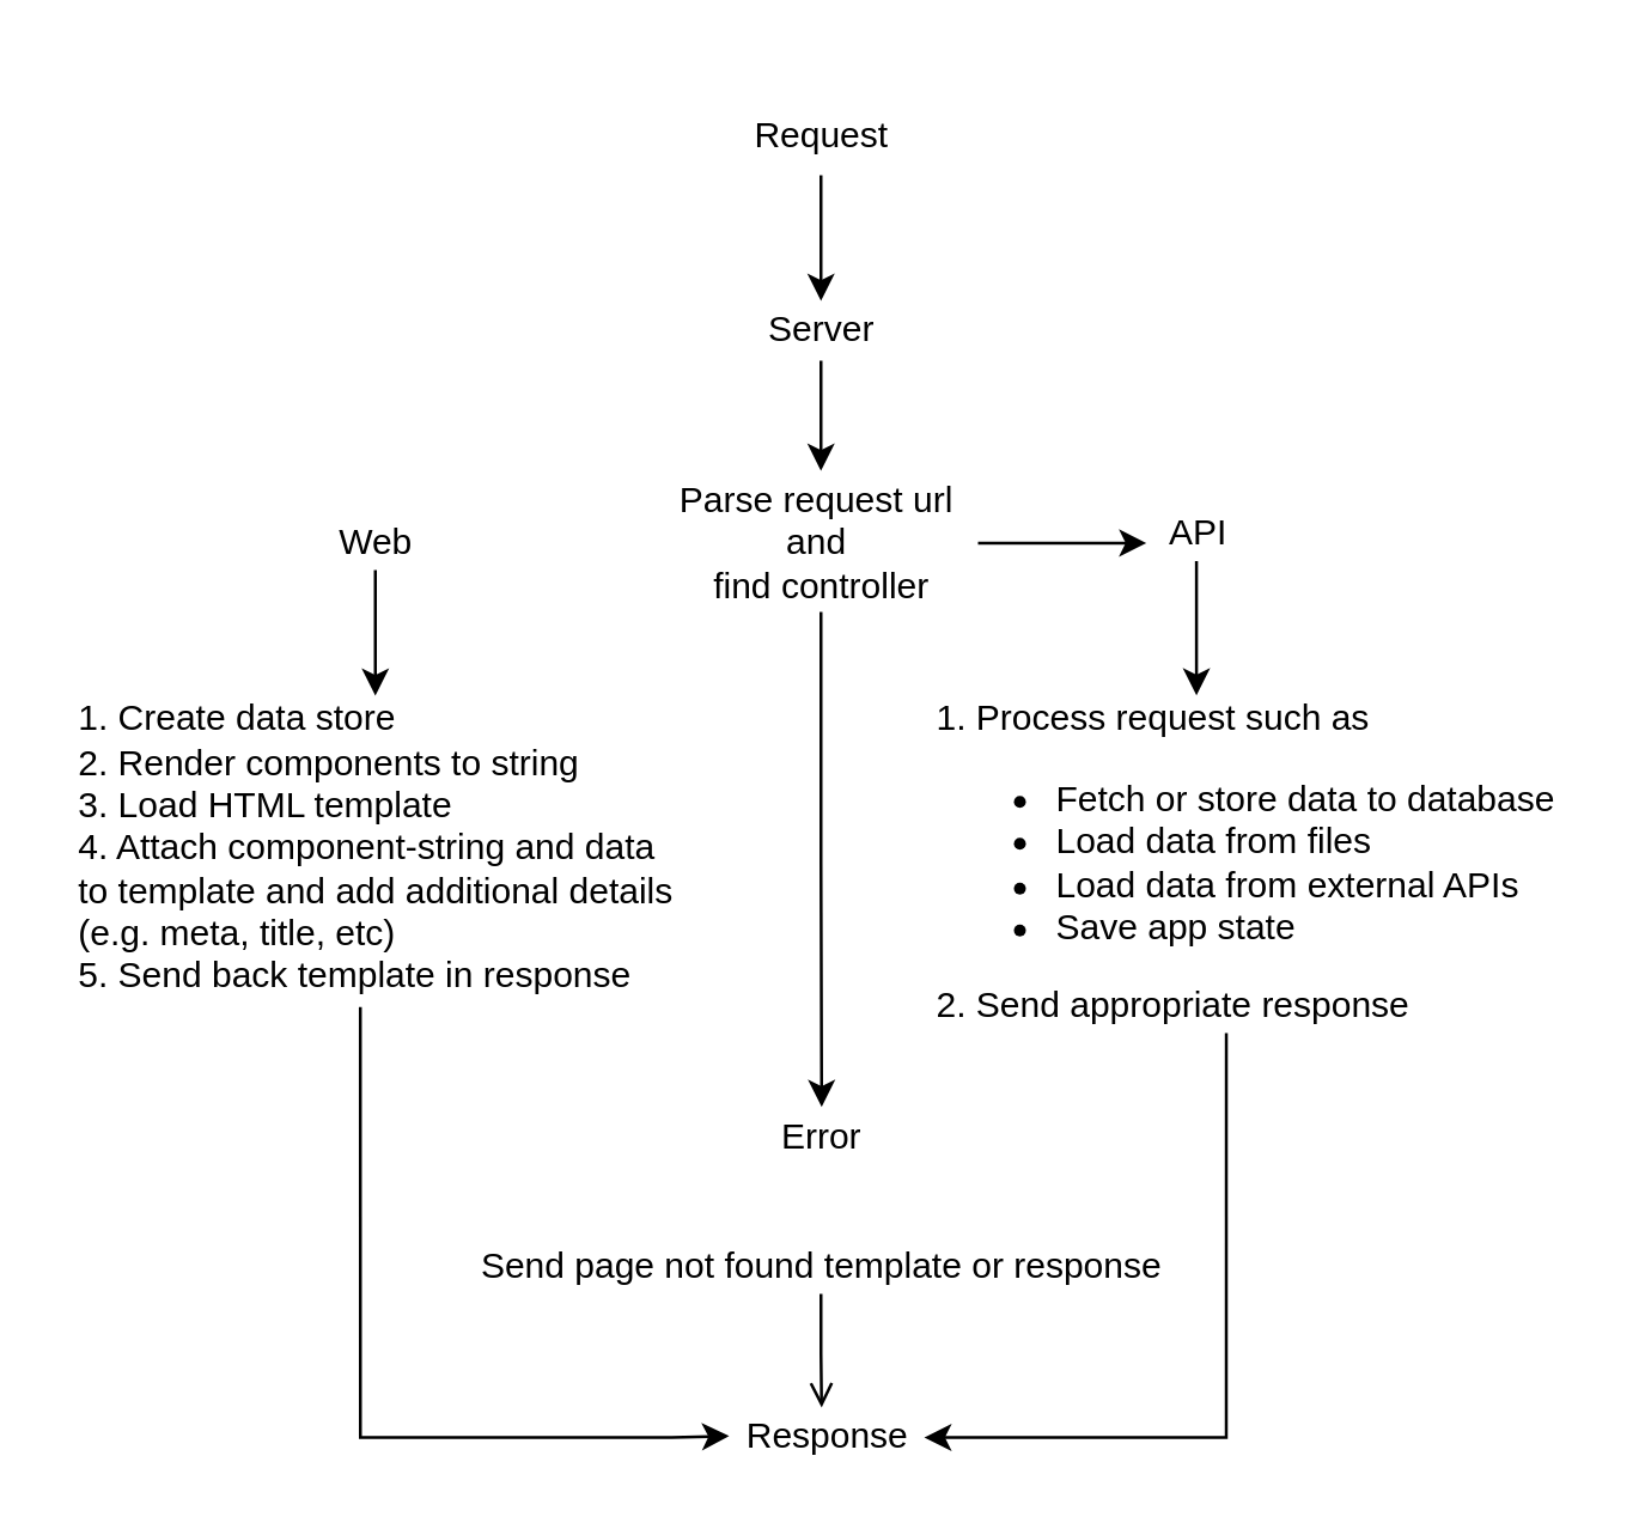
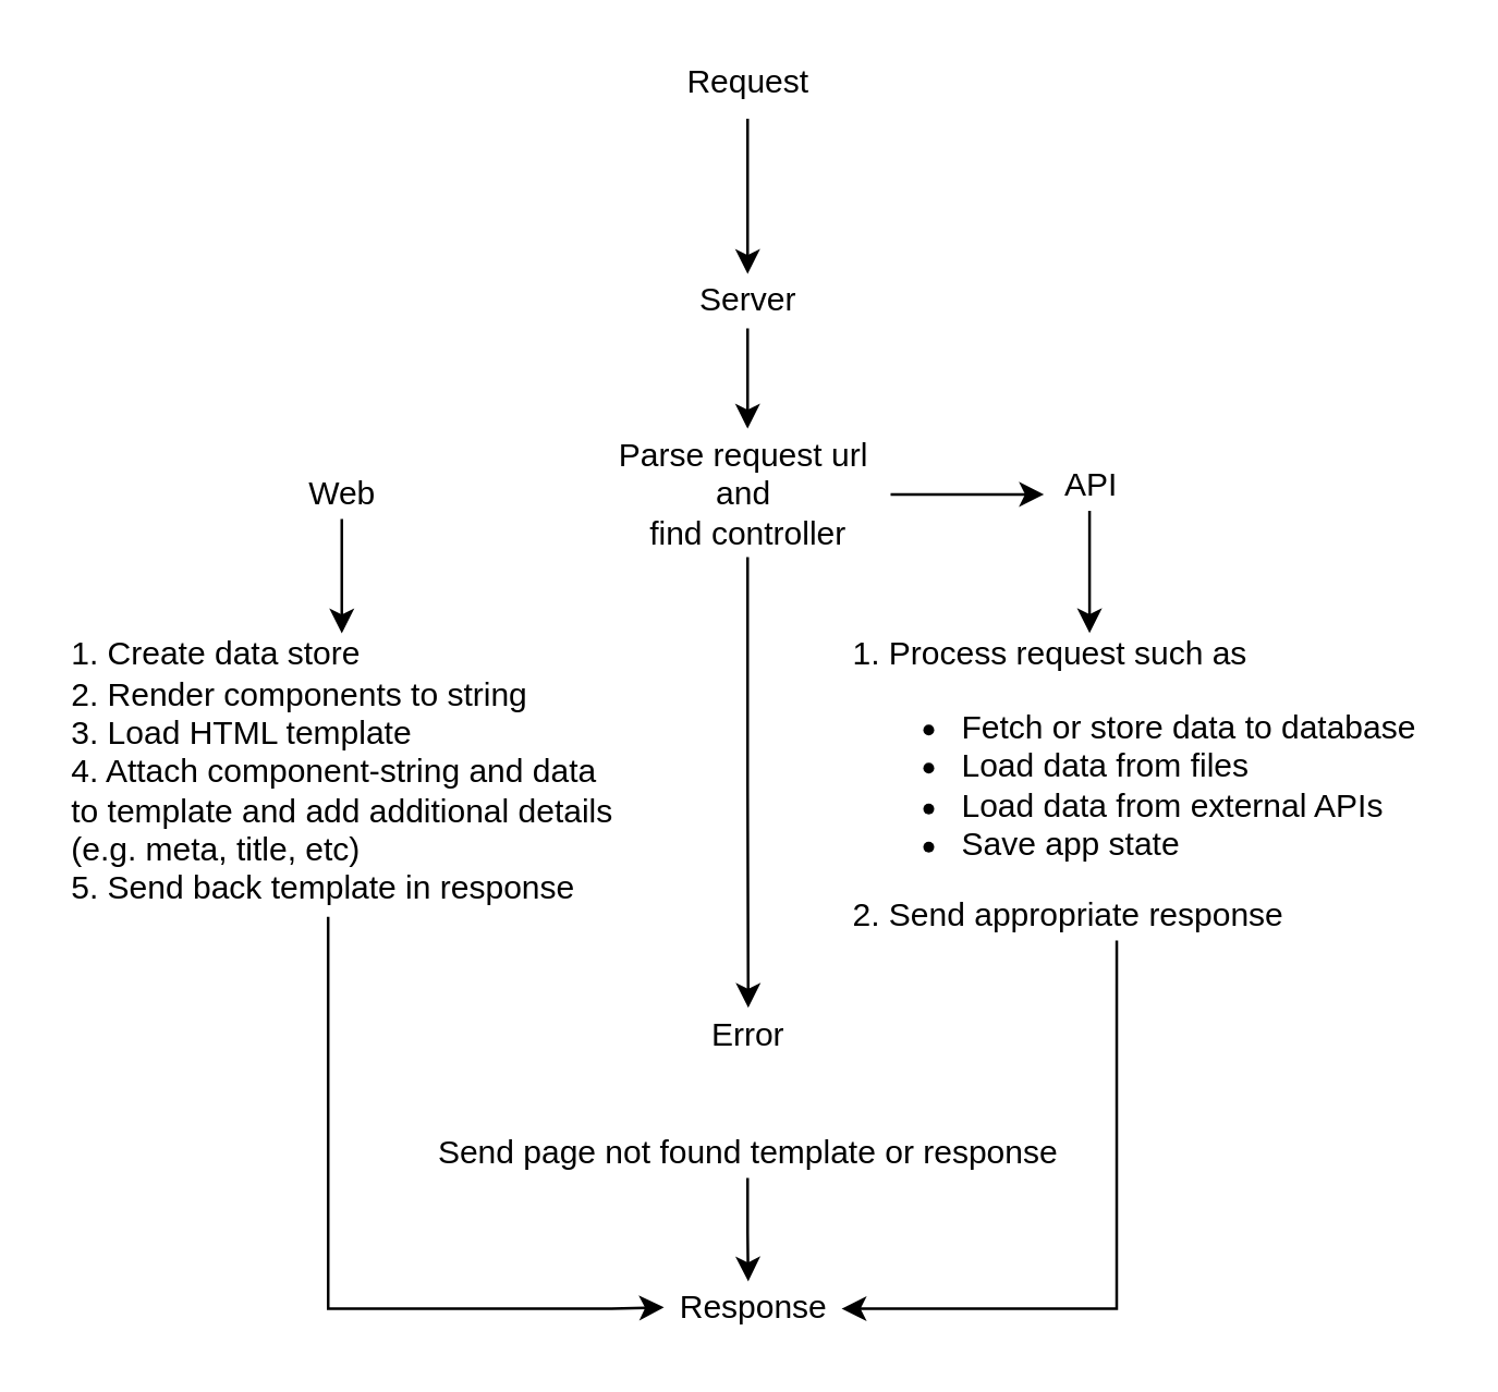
- <mxCell id="2" value="Request" style="text;html=1;align=center;verticalAlign=middle;resizable=0;points=[];autosize=1;" vertex="1" parent="1"><mxGeometry x="244" y="35" width="60" height="20" as="geometry" /></mxCell>
+ <mxCell id="2" value="Request" style="text;html=1;align=center;verticalAlign=middle;resizable=0;points=[];autosize=1;" vertex="1" parent="1"><mxGeometry x="244" y="20" width="60" height="20" as="geometry" /></mxCell>
- <mxCell id="18" style="edgeStyle=orthogonalEdgeStyle;rounded=0;orthogonalLoop=1;jettySize=auto;html=1;entryX=0.472;entryY=-0.056;entryDx=0;entryDy=0;entryPerimeter=0;endArrow=open;" edge="1" parent="1" source="19" target="20"><mxGeometry relative="1" as="geometry" /></mxCell>
+ <mxCell id="18" style="edgeStyle=orthogonalEdgeStyle;rounded=0;orthogonalLoop=1;jettySize=auto;html=1;entryX=0.472;entryY=-0.056;entryDx=0;entryDy=0;entryPerimeter=0;" edge="1" parent="1" source="19" target="20"><mxGeometry relative="1" as="geometry" /></mxCell>
